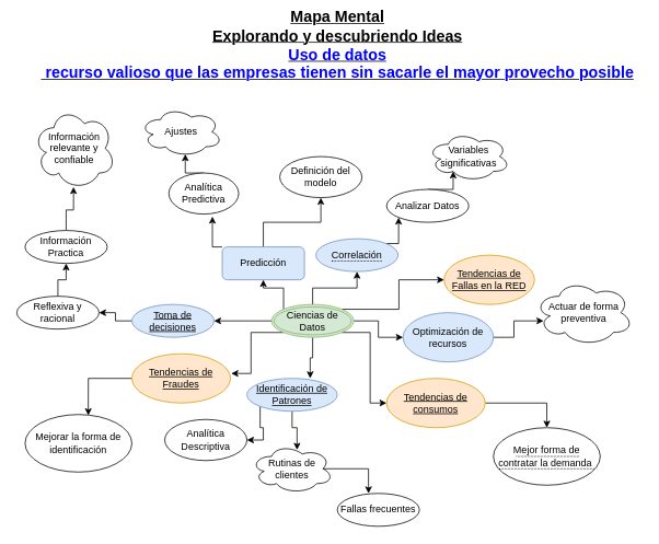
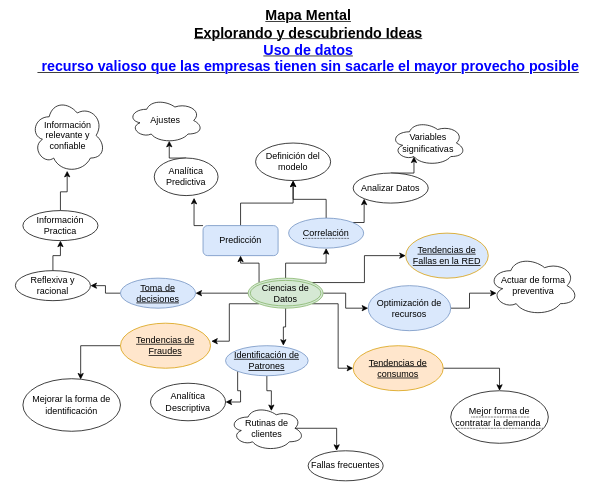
+ <mxCell id="3" style="edgeStyle=orthogonalEdgeStyle;rounded=0;orthogonalLoop=1;jettySize=auto;html=1;exitX=0.5;exitY=0;exitDx=0;exitDy=0;entryX=0.5;entryY=1;entryDx=0;entryDy=0;fontSize=19;" edge="1" parent="1" source="4" target="48"><mxGeometry relative="1" as="geometry" /></mxCell>
- <mxCell id="33" value="Tendencias de Fallas en la RED" style="ellipse;whiteSpace=wrap;html=1;align=center;fontStyle=4;fillColor=#ffe6cc;strokeColor=#d79b00;" vertex="1" parent="1"><mxGeometry x="540" y="310" width="110" height="60" as="geometry" /></mxCell>
+ <mxCell id="33" value="Tendencias de Fallas en la RED" style="ellipse;whiteSpace=wrap;html=1;align=center;fontStyle=4;fillColor=#dae8fc;strokeColor=#d79b00;" vertex="1" parent="1"><mxGeometry x="540" y="310" width="110" height="60" as="geometry" /></mxCell>
